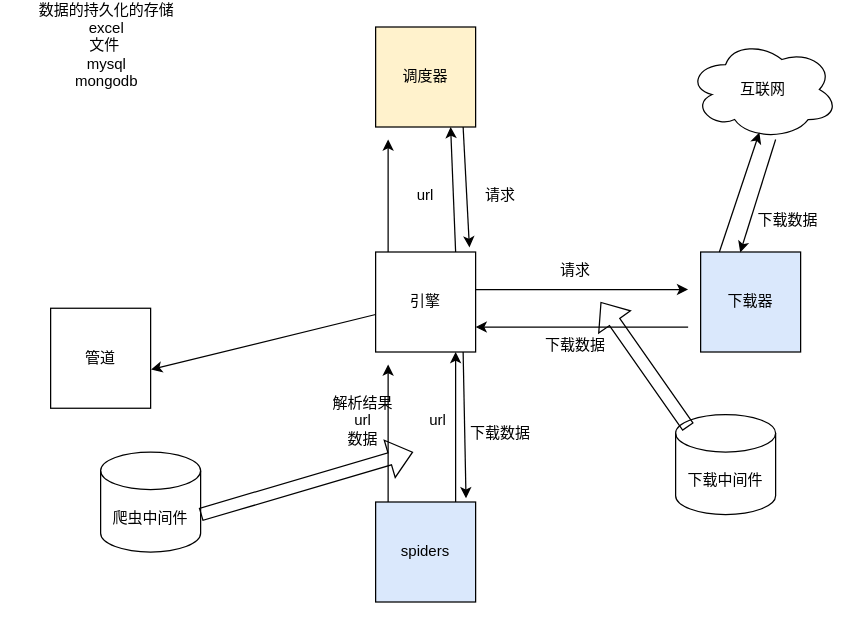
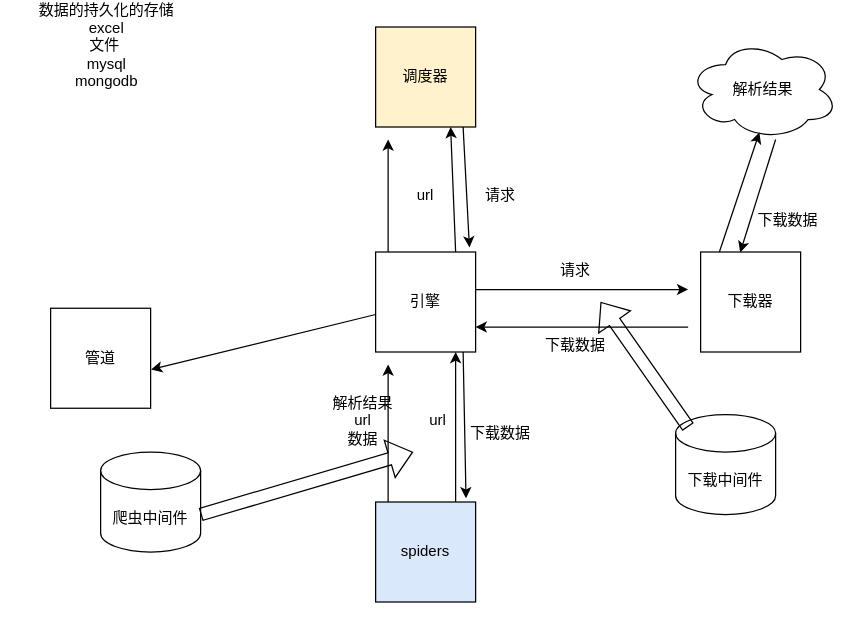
- <mxCell id="12" value="互联网" style="ellipse;shape=cloud;whiteSpace=wrap;html=1;" vertex="1" parent="1"><mxGeometry x="550" y="30" width="120" height="80" as="geometry" /></mxCell>
+ <mxCell id="12" value="解析结果" style="ellipse;shape=cloud;whiteSpace=wrap;html=1;" vertex="1" parent="1"><mxGeometry x="550" y="30" width="120" height="80" as="geometry" /></mxCell>
- <mxCell id="4" value="下载器" style="whiteSpace=wrap;html=1;aspect=fixed;fillColor=#dae8fc;" vertex="1" parent="1"><mxGeometry x="560" y="200" width="80" height="80" as="geometry" /></mxCell>
+ <mxCell id="4" value="下载器" style="whiteSpace=wrap;html=1;aspect=fixed;" vertex="1" parent="1"><mxGeometry x="560" y="200" width="80" height="80" as="geometry" /></mxCell>
